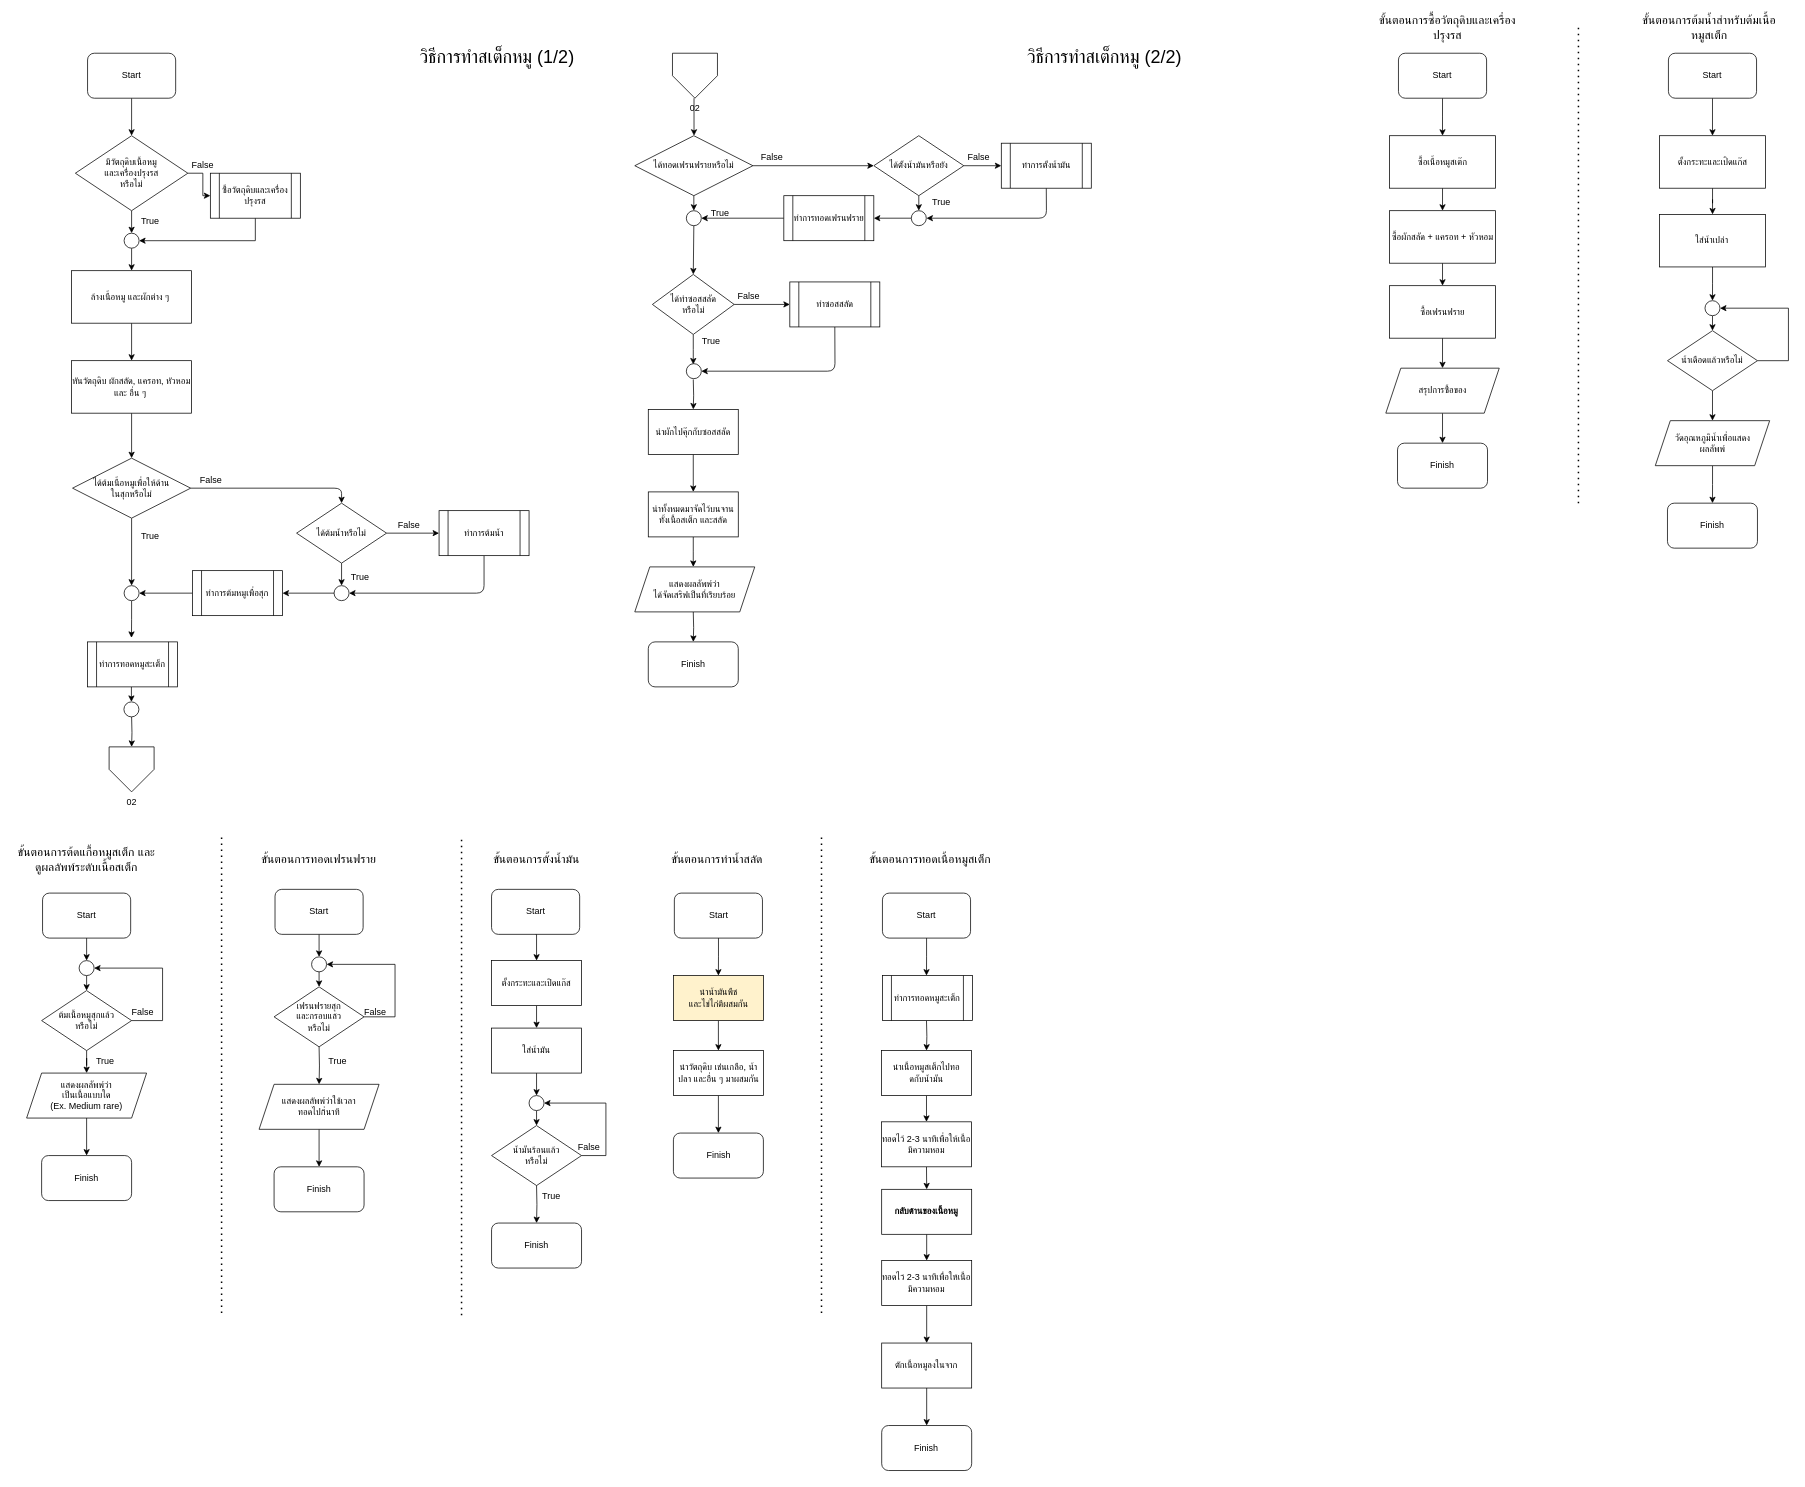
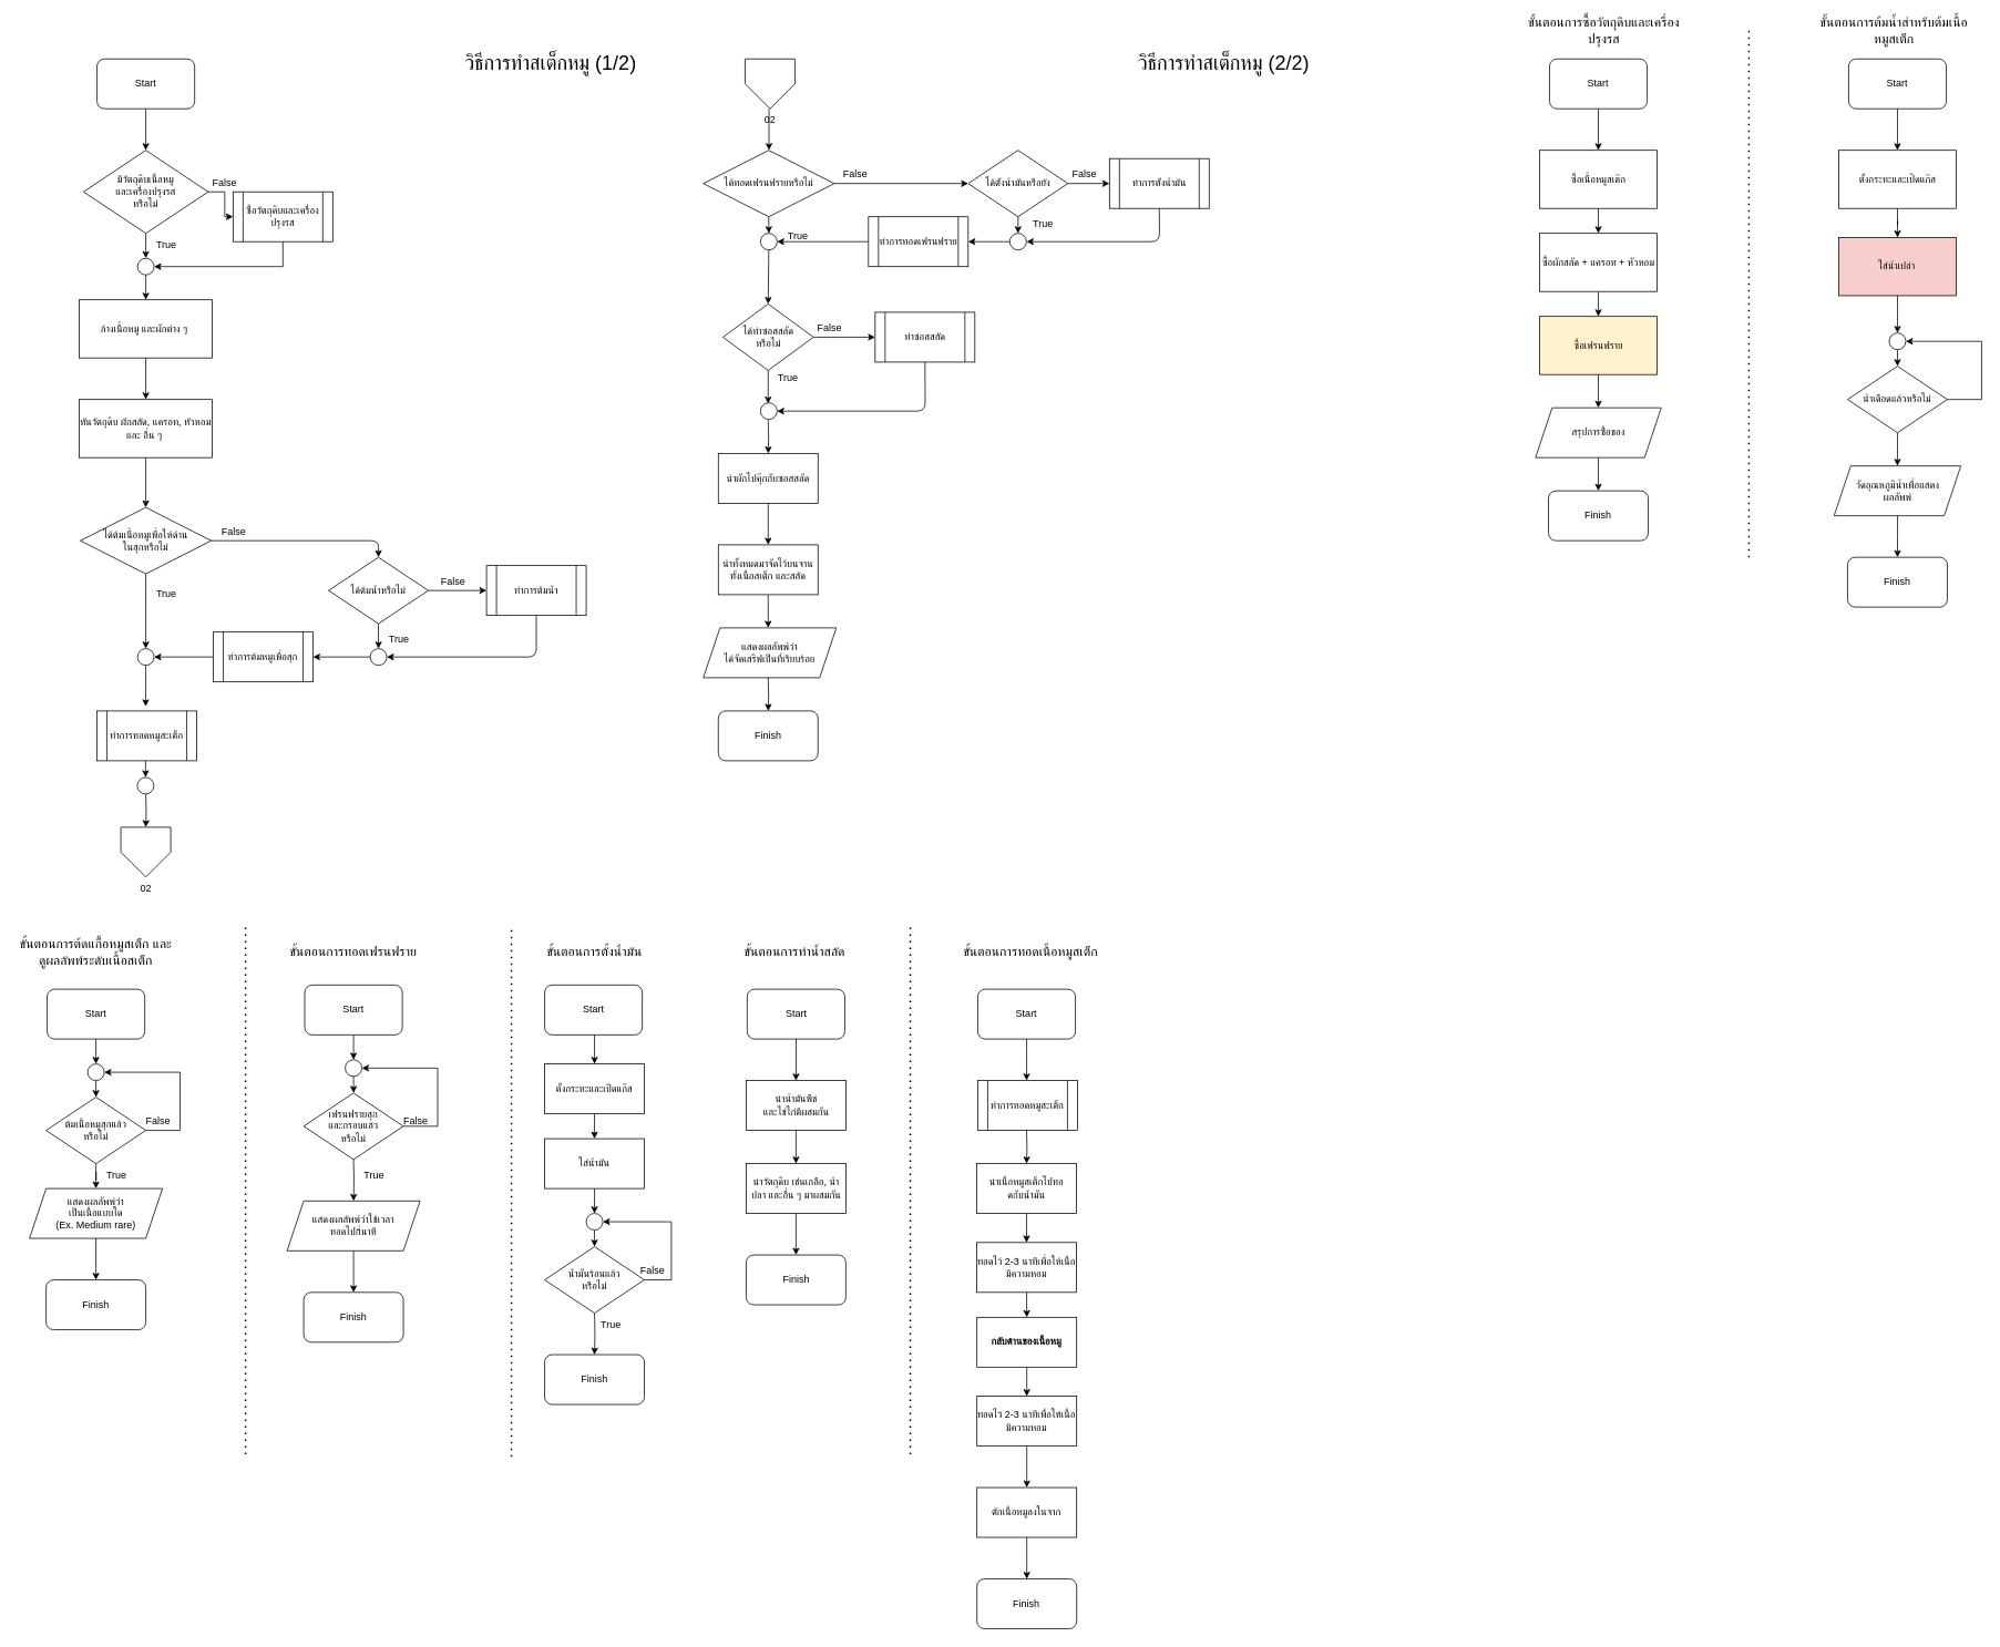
- <mxCell id="121" value="ใส่นํ้าเปล่า" style="rounded=0;whiteSpace=wrap;html=1;" parent="1" vertex="1"><mxGeometry x="2212.48" y="285" width="141.25" height="70" as="geometry" /></mxCell>
+ <mxCell id="121" value="ใส่นํ้าเปล่า" style="rounded=0;whiteSpace=wrap;html=1;fillColor=#f8cecc;" parent="1" vertex="1"><mxGeometry x="2212.48" y="285" width="141.25" height="70" as="geometry" /></mxCell>
- <mxCell id="54" value="ซื้อเฟรนฟราย" style="rounded=0;whiteSpace=wrap;html=1;" parent="1" vertex="1"><mxGeometry x="1852.51" y="380" width="141.25" height="70" as="geometry" /></mxCell>
+ <mxCell id="54" value="ซื้อเฟรนฟราย" style="rounded=0;whiteSpace=wrap;html=1;fillColor=#fff2cc;" parent="1" vertex="1"><mxGeometry x="1852.51" y="380" width="141.25" height="70" as="geometry" /></mxCell>
- <mxCell id="99" value="นำนํ้ามันพืช&lt;br&gt;และไข่ไก่ตีผสมกัน" style="rounded=0;whiteSpace=wrap;html=1;fillColor=#fff2cc;" parent="1" vertex="1"><mxGeometry x="897.5" y="1300" width="120" height="60" as="geometry" /></mxCell>
+ <mxCell id="99" value="นำนํ้ามันพืช&lt;br&gt;และไข่ไก่ตีผสมกัน" style="rounded=0;whiteSpace=wrap;html=1;" parent="1" vertex="1"><mxGeometry x="897.5" y="1300" width="120" height="60" as="geometry" /></mxCell>
